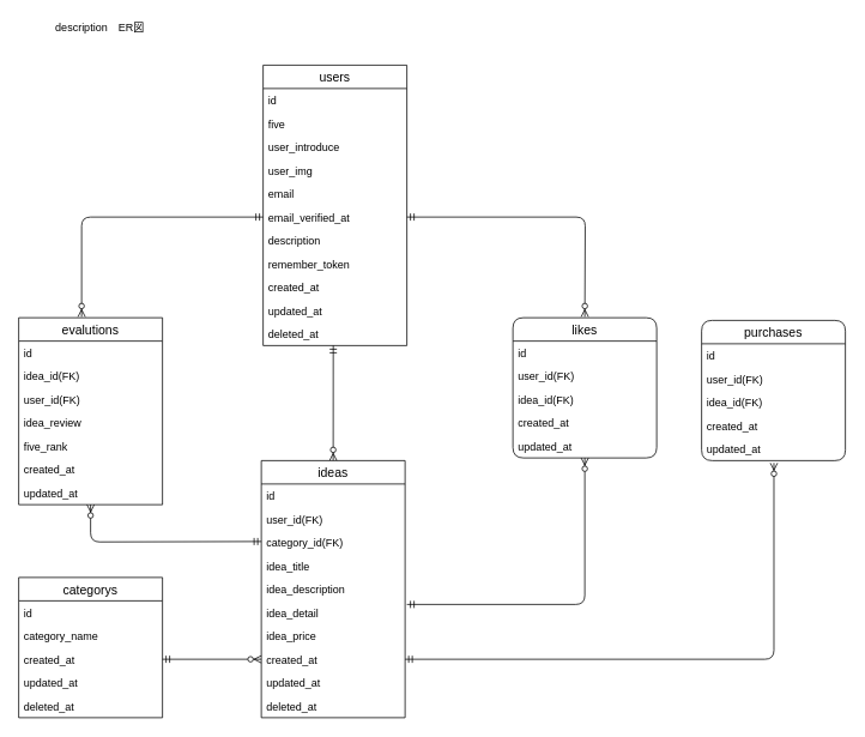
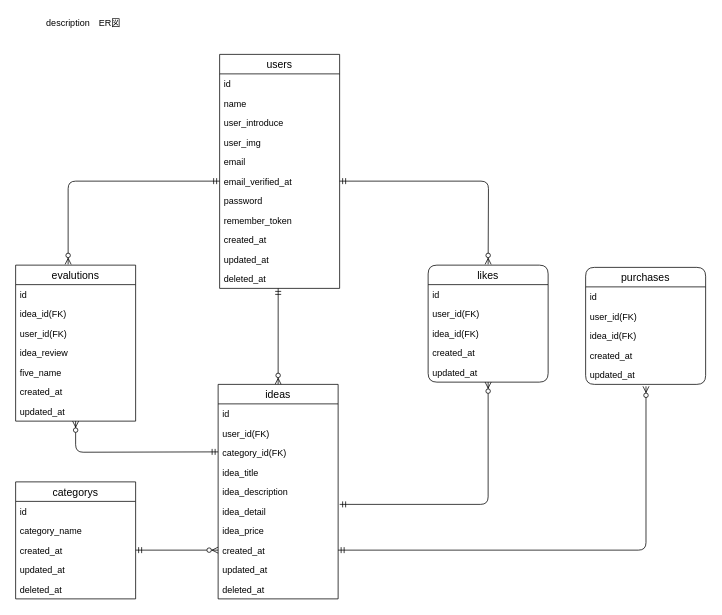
- <mxCell id="17" value="five&#10;" style="text;strokeColor=none;fillColor=none;spacingLeft=4;spacingRight=4;overflow=hidden;rotatable=0;points=[[0,0.5],[1,0.5]];portConstraint=eastwest;fontSize=12;" parent="15" vertex="1"><mxGeometry y="52" width="160" height="26" as="geometry" /></mxCell>
+ <mxCell id="17" value="name&#10;" style="text;strokeColor=none;fillColor=none;spacingLeft=4;spacingRight=4;overflow=hidden;rotatable=0;points=[[0,0.5],[1,0.5]];portConstraint=eastwest;fontSize=12;" parent="15" vertex="1"><mxGeometry y="52" width="160" height="26" as="geometry" /></mxCell>
- <mxCell id="22" value="description" style="text;strokeColor=none;fillColor=none;spacingLeft=4;spacingRight=4;overflow=hidden;rotatable=0;points=[[0,0.5],[1,0.5]];portConstraint=eastwest;fontSize=12;" parent="15" vertex="1"><mxGeometry y="182" width="160" height="26" as="geometry" /></mxCell>
+ <mxCell id="22" value="password" style="text;strokeColor=none;fillColor=none;spacingLeft=4;spacingRight=4;overflow=hidden;rotatable=0;points=[[0,0.5],[1,0.5]];portConstraint=eastwest;fontSize=12;" parent="15" vertex="1"><mxGeometry y="182" width="160" height="26" as="geometry" /></mxCell>
- <mxCell id="49" value="five_rank" style="text;strokeColor=none;fillColor=none;spacingLeft=4;spacingRight=4;overflow=hidden;rotatable=0;points=[[0,0.5],[1,0.5]];portConstraint=eastwest;fontSize=12;" parent="44" vertex="1"><mxGeometry y="130" width="160" height="26" as="geometry" /></mxCell>
+ <mxCell id="49" value="five_name" style="text;strokeColor=none;fillColor=none;spacingLeft=4;spacingRight=4;overflow=hidden;rotatable=0;points=[[0,0.5],[1,0.5]];portConstraint=eastwest;fontSize=12;" parent="44" vertex="1"><mxGeometry y="130" width="160" height="26" as="geometry" /></mxCell>
